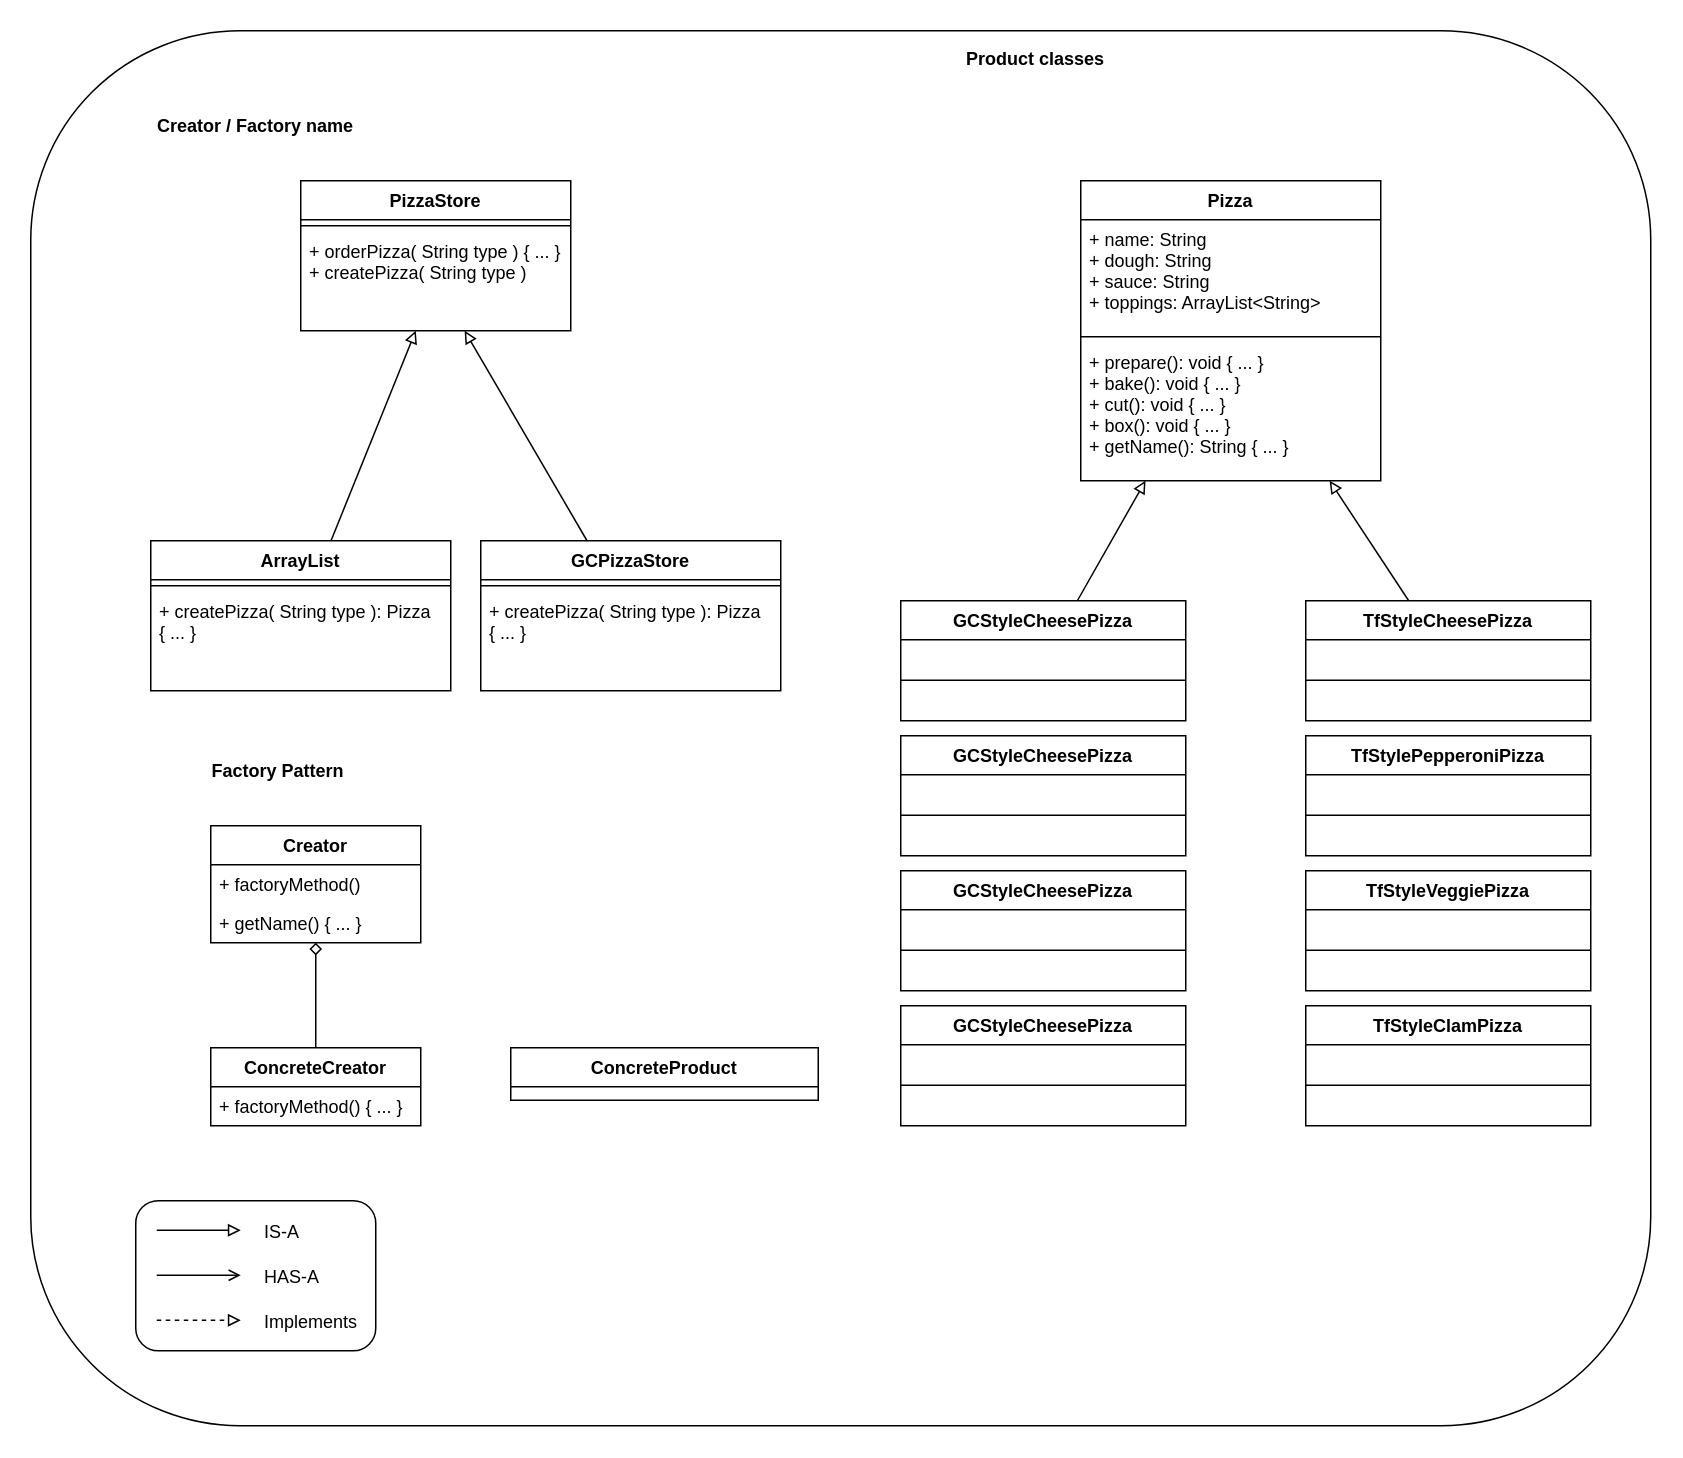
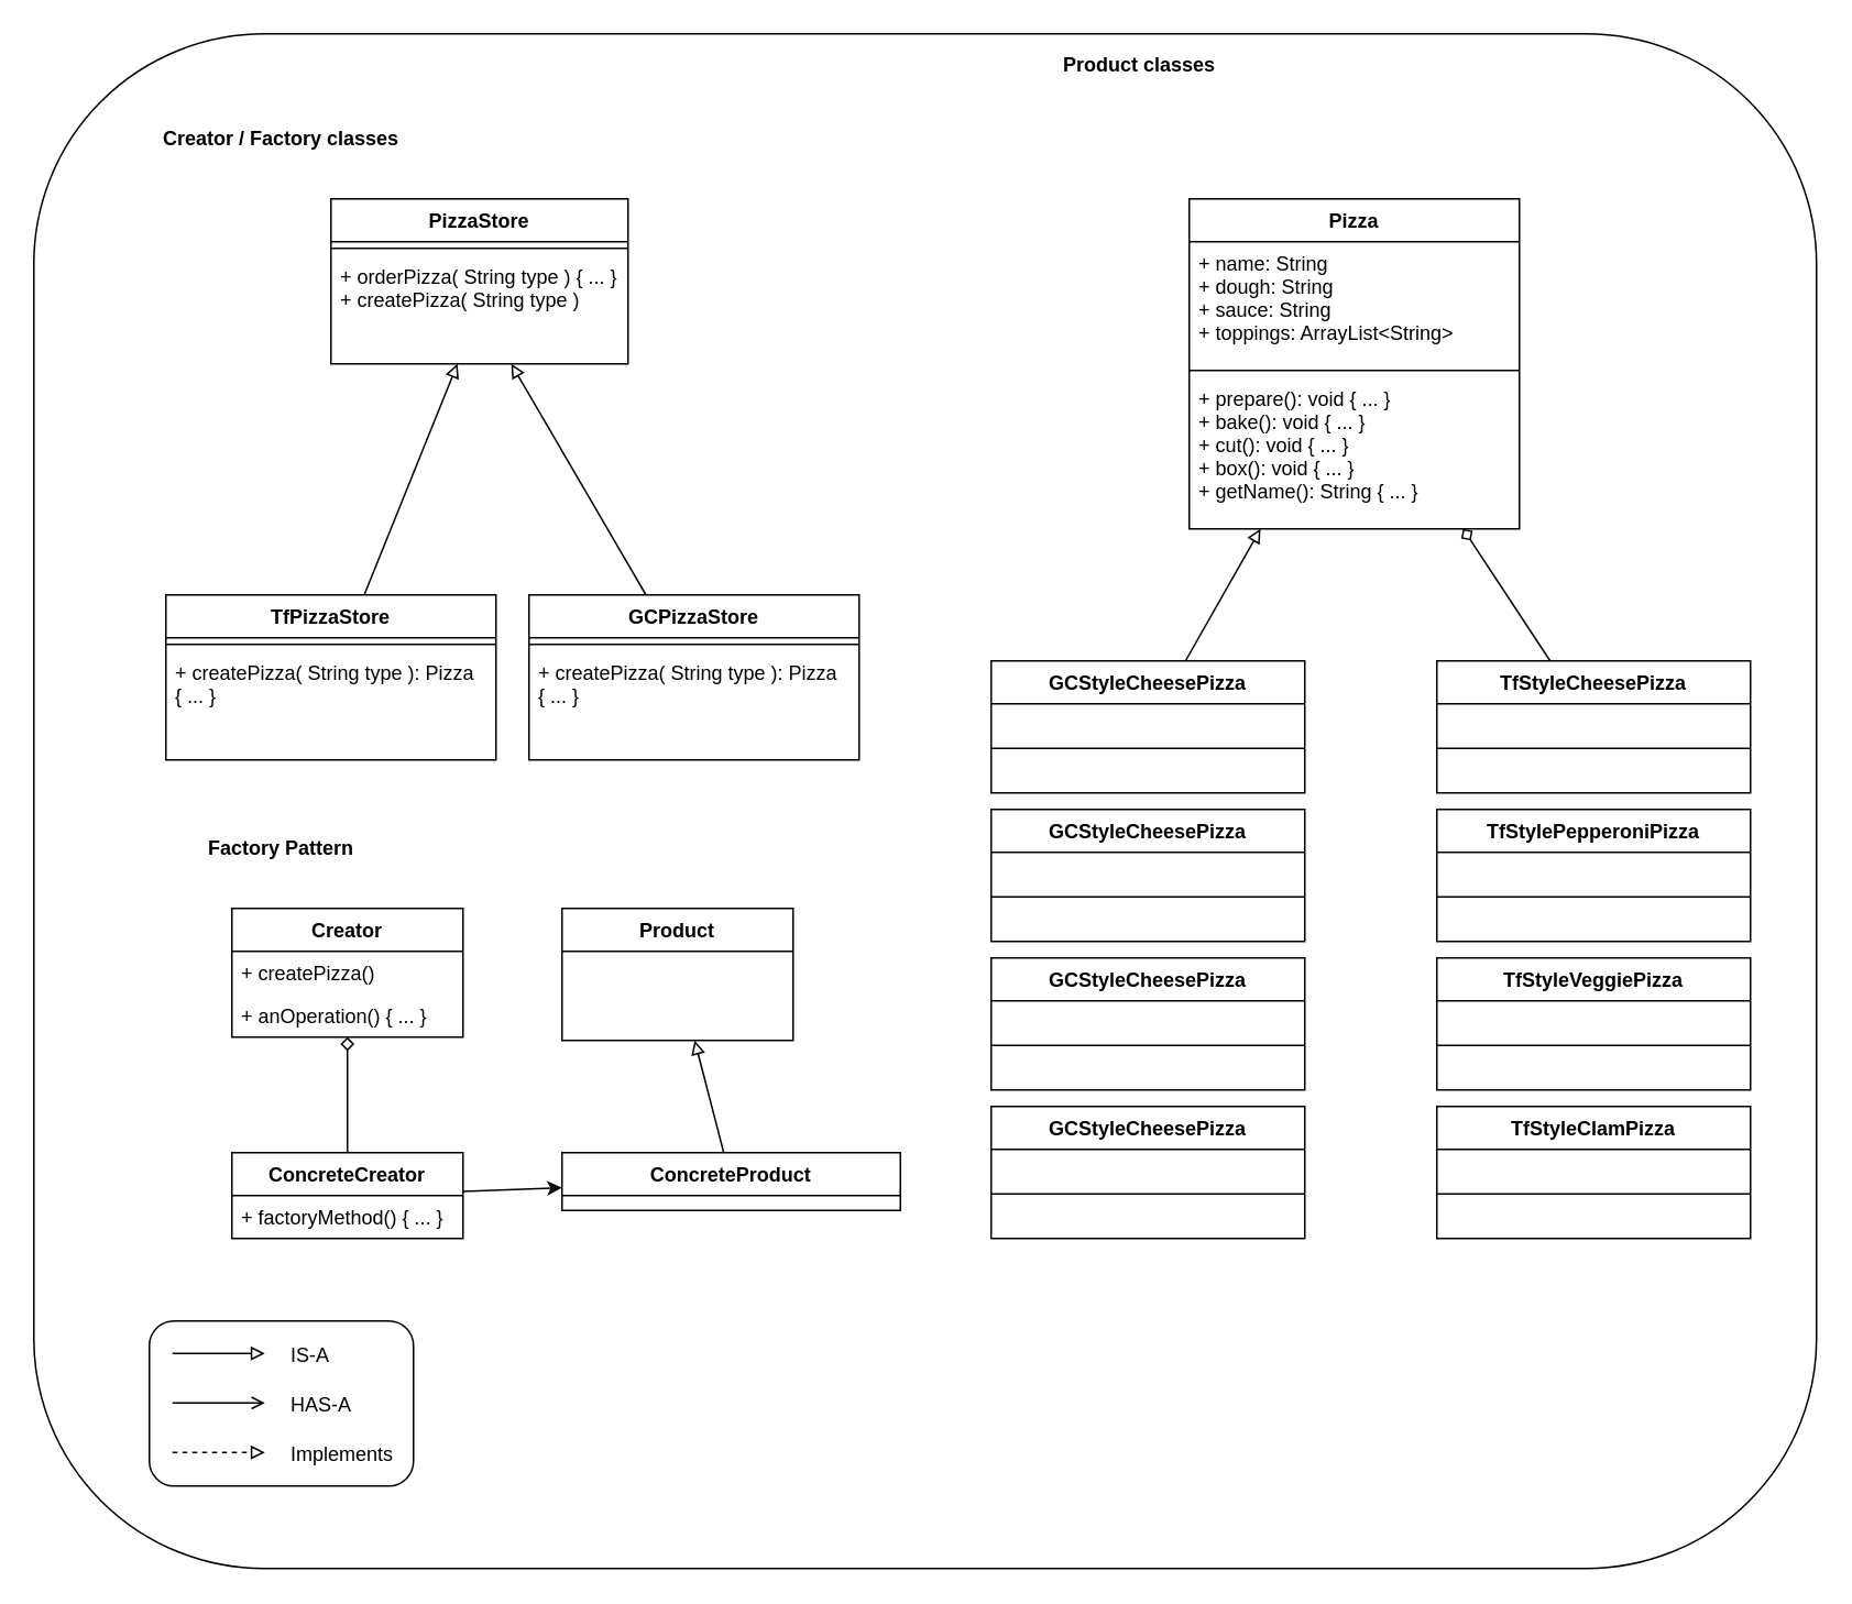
- <mxCell id="20" value="Creator / Factory name" style="text;align=center;fontStyle=1;verticalAlign=middle;spacingLeft=3;spacingRight=3;strokeColor=none;rotatable=0;points=[[0,0.5],[1,0.5]];portConstraint=eastwest;" vertex="1" parent="1"><mxGeometry x="80" y="70" width="180" height="26" as="geometry" /></mxCell>
+ <mxCell id="20" value="Creator / Factory classes" style="text;align=center;fontStyle=1;verticalAlign=middle;spacingLeft=3;spacingRight=3;strokeColor=none;rotatable=0;points=[[0,0.5],[1,0.5]];portConstraint=eastwest;" vertex="1" parent="1"><mxGeometry x="80" y="70" width="180" height="26" as="geometry" /></mxCell>
- <mxCell id="23" value="" style="endArrow=block;html=1;rounded=0;endFill=0;" edge="1" parent="1" source="21" target="25"><mxGeometry width="50" height="50" relative="1" as="geometry"><mxPoint x="624" y="549.67" as="sourcePoint" /><mxPoint x="740" y="430" as="targetPoint" /></mxGeometry></mxCell>
+ <mxCell id="23" value="" style="endArrow=diamond;html=1;rounded=0;endFill=0;" edge="1" parent="1" source="21" target="25"><mxGeometry width="50" height="50" relative="1" as="geometry"><mxPoint x="624" y="549.67" as="sourcePoint" /><mxPoint x="740" y="430" as="targetPoint" /></mxGeometry></mxCell>
- <mxCell id="5" value="ArrayList" style="swimlane;fontStyle=1;align=center;verticalAlign=top;childLayout=stackLayout;horizontal=1;startSize=26;horizontalStack=0;resizeParent=1;resizeParentMax=0;resizeLast=0;collapsible=1;marginBottom=0;" vertex="1" parent="1"><mxGeometry x="100" y="360" width="200" height="100" as="geometry" /></mxCell>
+ <mxCell id="5" value="TfPizzaStore" style="swimlane;fontStyle=1;align=center;verticalAlign=top;childLayout=stackLayout;horizontal=1;startSize=26;horizontalStack=0;resizeParent=1;resizeParentMax=0;resizeLast=0;collapsible=1;marginBottom=0;" vertex="1" parent="1"><mxGeometry x="100" y="360" width="200" height="100" as="geometry" /></mxCell>
- <mxCell id="54" value="Factory Pattern" style="text;align=center;fontStyle=1;verticalAlign=middle;spacingLeft=3;spacingRight=3;strokeColor=none;rotatable=0;points=[[0,0.5],[1,0.5]];portConstraint=eastwest;" vertex="1" parent="1"><mxGeometry x="95" y="500" width="180" height="26" as="geometry" /></mxCell>
+ <mxCell id="54" value="Factory Pattern" style="text;align=center;fontStyle=1;verticalAlign=middle;spacingLeft=3;spacingRight=3;strokeColor=none;rotatable=0;points=[[0,0.5],[1,0.5]];portConstraint=eastwest;" vertex="1" parent="1"><mxGeometry x="80" y="500" width="180" height="26" as="geometry" /></mxCell>
- <mxCell id="45" value="+ factoryMethod()" style="text;strokeColor=none;fillColor=none;align=left;verticalAlign=top;spacingLeft=4;spacingRight=4;overflow=hidden;rotatable=0;points=[[0,0.5],[1,0.5]];portConstraint=eastwest;" vertex="1" parent="44"><mxGeometry y="26" width="140" height="26" as="geometry" /></mxCell>
+ <mxCell id="45" value="+ createPizza()" style="text;strokeColor=none;fillColor=none;align=left;verticalAlign=top;spacingLeft=4;spacingRight=4;overflow=hidden;rotatable=0;points=[[0,0.5],[1,0.5]];portConstraint=eastwest;" vertex="1" parent="44"><mxGeometry y="26" width="140" height="26" as="geometry" /></mxCell>
+ <mxCell id="50" value="Product" style="swimlane;fontStyle=1;childLayout=stackLayout;horizontal=1;startSize=26;fillColor=none;horizontalStack=0;resizeParent=1;resizeParentMax=0;resizeLast=0;collapsible=1;marginBottom=0;align=center;" vertex="1" parent="1"><mxGeometry x="340" y="550" width="140" height="80" as="geometry" /></mxCell>
- <mxCell id="46" value="+ getName() { ... }" style="text;strokeColor=none;fillColor=none;align=left;verticalAlign=top;spacingLeft=4;spacingRight=4;overflow=hidden;rotatable=0;points=[[0,0.5],[1,0.5]];portConstraint=eastwest;" vertex="1" parent="44"><mxGeometry y="52" width="140" height="26" as="geometry" /></mxCell>
+ <mxCell id="46" value="+ anOperation() { ... }" style="text;strokeColor=none;fillColor=none;align=left;verticalAlign=top;spacingLeft=4;spacingRight=4;overflow=hidden;rotatable=0;points=[[0,0.5],[1,0.5]];portConstraint=eastwest;" vertex="1" parent="44"><mxGeometry y="52" width="140" height="26" as="geometry" /></mxCell>
+ <mxCell id="52" value="" style="endArrow=block;html=1;rounded=0;endFill=0;" edge="1" parent="1" source="51" target="50"><mxGeometry width="50" height="50" relative="1" as="geometry"><mxPoint x="88.636" y="880" as="sourcePoint" /><mxPoint x="35.909" y="800" as="targetPoint" /></mxGeometry></mxCell>
+ <mxCell id="53" value="" style="endArrow=classic;html=1;rounded=0;" edge="1" parent="1" source="47" target="51"><mxGeometry width="50" height="50" relative="1" as="geometry"><mxPoint x="-450" y="960" as="sourcePoint" /><mxPoint x="-400" y="910" as="targetPoint" /></mxGeometry></mxCell>
